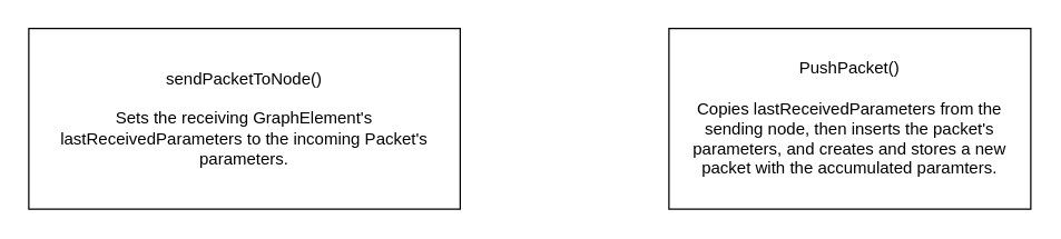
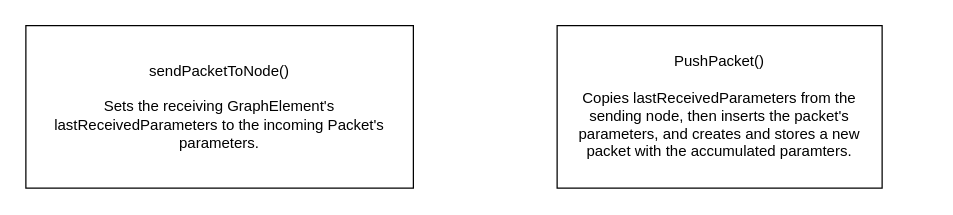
- <mxCell id="2" value="PushPacket()&lt;br&gt;&lt;br&gt;Copies lastReceivedParameters from the sending node, then inserts the packet's parameters, and creates and stores a new packet with the accumulated paramters." style="rounded=0;whiteSpace=wrap;html=1;" vertex="1" parent="1"><mxGeometry x="480" y="20" width="260" height="130" as="geometry" /></mxCell>
+ <mxCell id="2" value="PushPacket()&lt;br&gt;&lt;br&gt;Copies lastReceivedParameters from the sending node, then inserts the packet's parameters, and creates and stores a new packet with the accumulated paramters." style="rounded=0;whiteSpace=wrap;html=1;" vertex="1" parent="1"><mxGeometry x="445" y="20" width="260" height="130" as="geometry" /></mxCell>
